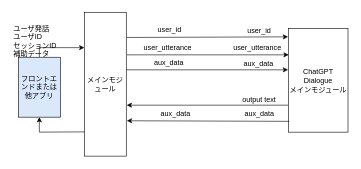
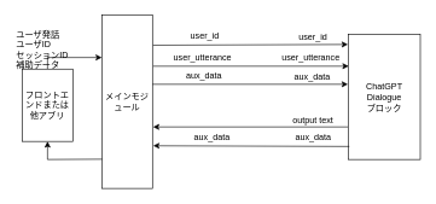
- <mxCell id="3" value="ChatGPT Dialogue&lt;br&gt;メインモジュール" style="rounded=0;whiteSpace=wrap;html=1;" parent="1" vertex="1"><mxGeometry x="481" y="47" width="99" height="173" as="geometry" /></mxCell>
+ <mxCell id="3" value="ChatGPT Dialogue&lt;br&gt;ブロック" style="rounded=0;whiteSpace=wrap;html=1;" parent="1" vertex="1"><mxGeometry x="481" y="47" width="99" height="173" as="geometry" /></mxCell>
- <mxCell id="11" value="フロントエンドまたは他アプリ" style="rounded=0;whiteSpace=wrap;html=1;fillColor=#dae8fc;" parent="1" vertex="1"><mxGeometry x="30" y="95" width="70" height="100" as="geometry" /></mxCell>
+ <mxCell id="11" value="フロントエンドまたは他アプリ" style="rounded=0;whiteSpace=wrap;html=1;" parent="1" vertex="1"><mxGeometry x="30" y="95" width="70" height="100" as="geometry" /></mxCell>
